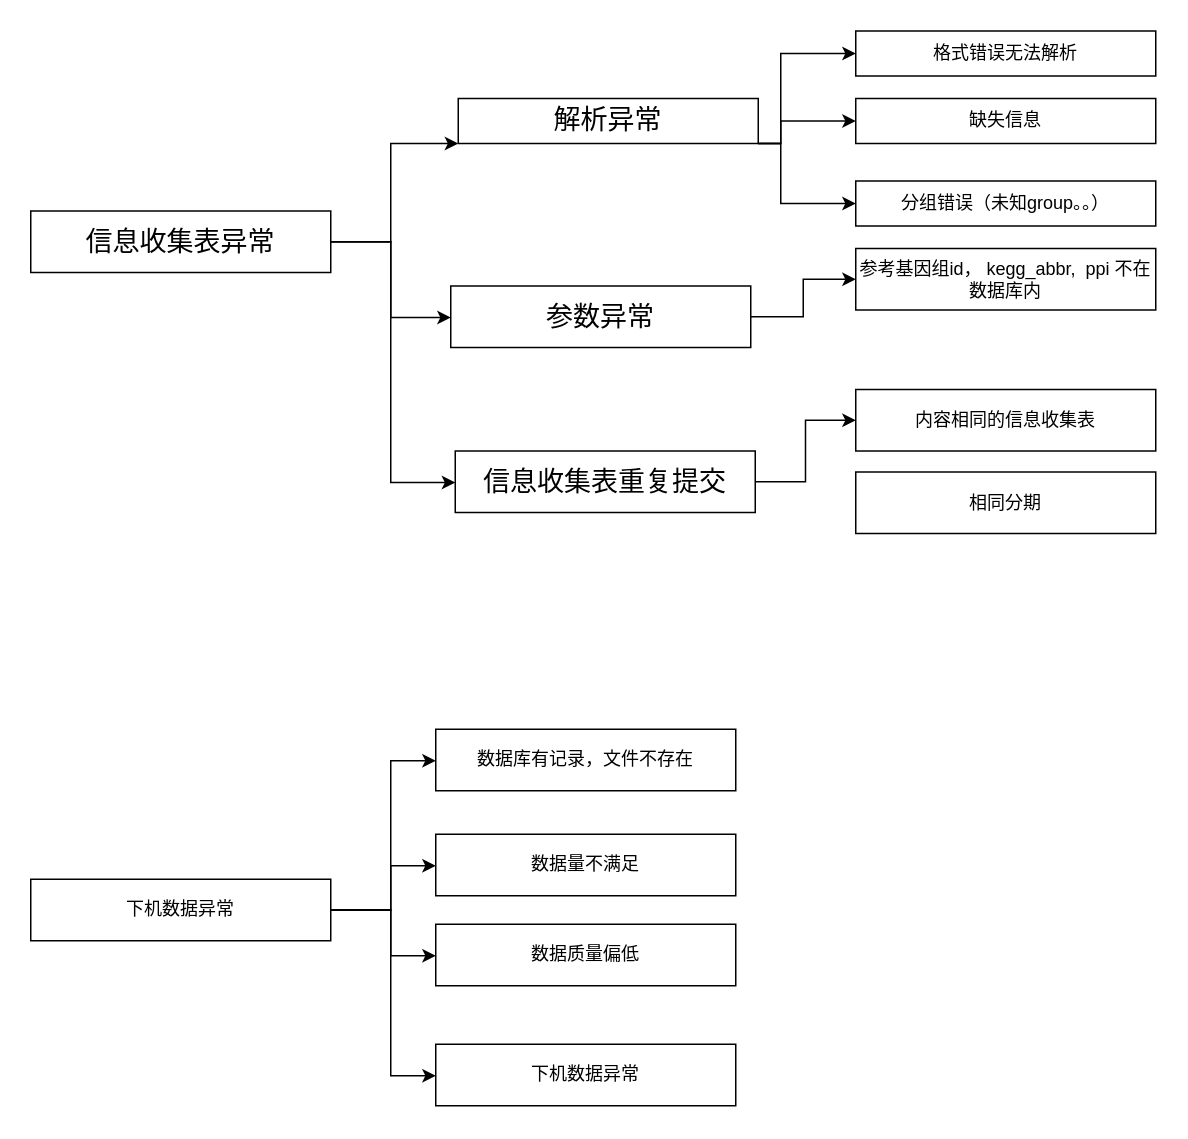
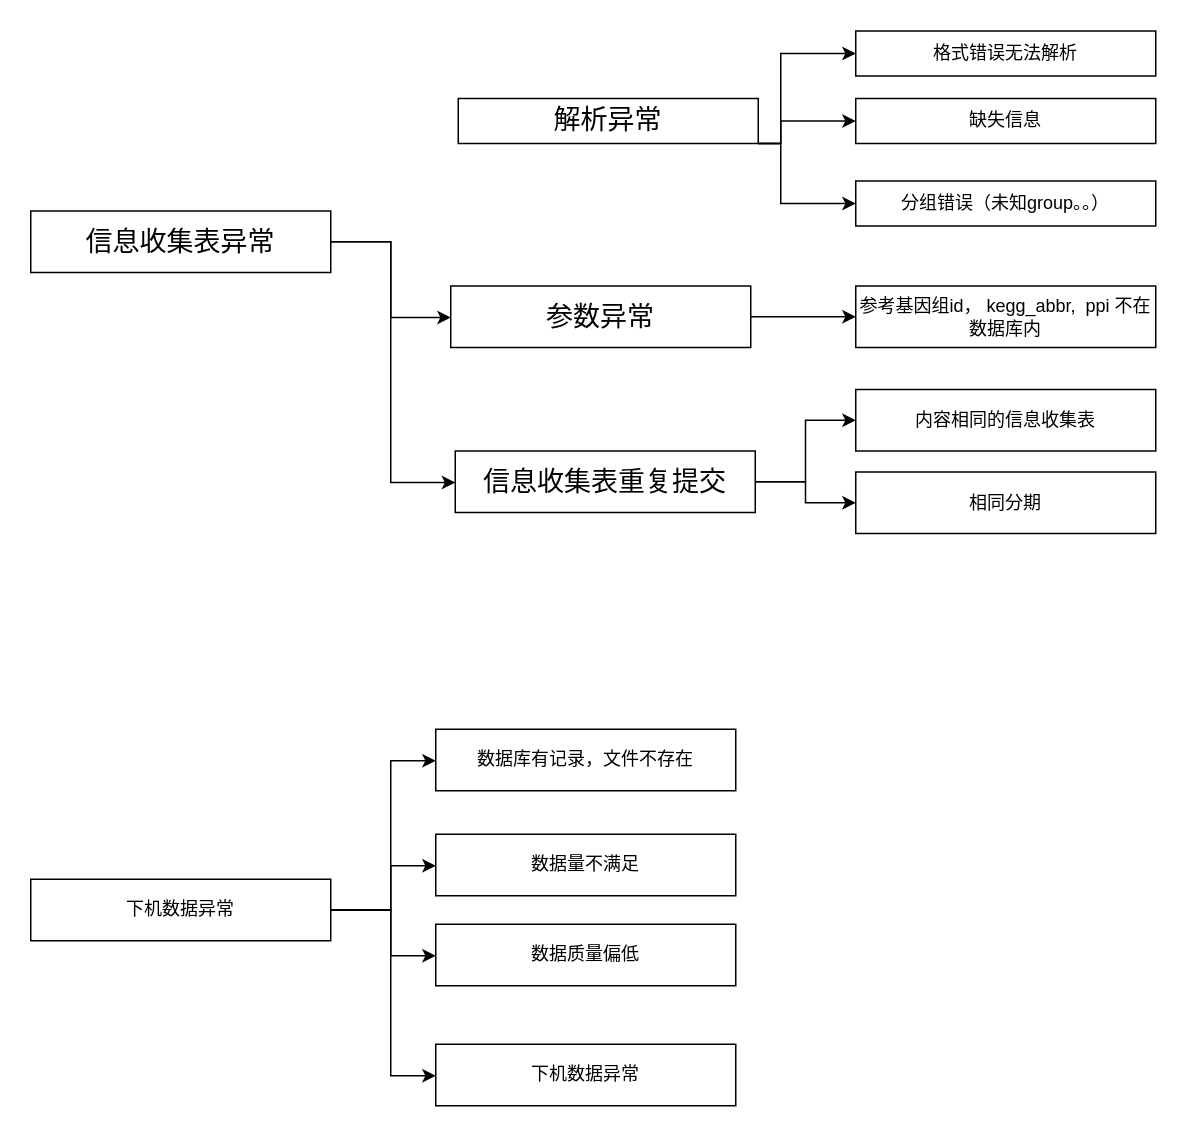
- <mxCell id="2" value="" style="edgeStyle=orthogonalEdgeStyle;rounded=0;orthogonalLoop=1;jettySize=auto;html=1;" edge="1" parent="1" source="5" target="26"><mxGeometry relative="1" as="geometry"><Array as="points"><mxPoint x="260" y="161" /><mxPoint x="260" y="95" /></Array></mxGeometry></mxCell>
- <mxCell id="22" value="参考基因组id， kegg_abbr,&amp;nbsp; ppi 不在数据库内" style="text;html=1;strokeColor=#000000;fillColor=none;align=center;verticalAlign=middle;whiteSpace=wrap;rounded=0;" vertex="1" parent="1"><mxGeometry x="570" y="165" width="200" height="41" as="geometry" /></mxCell>
+ <mxCell id="22" value="参考基因组id， kegg_abbr,&amp;nbsp; ppi 不在数据库内" style="text;html=1;strokeColor=#000000;fillColor=none;align=center;verticalAlign=middle;whiteSpace=wrap;rounded=0;" vertex="1" parent="1"><mxGeometry x="570" y="190" width="200" height="41" as="geometry" /></mxCell>
+ <mxCell id="16" value="" style="edgeStyle=orthogonalEdgeStyle;rounded=0;orthogonalLoop=1;jettySize=auto;html=1;" edge="1" parent="1" source="17" target="18"><mxGeometry relative="1" as="geometry" /></mxCell>
